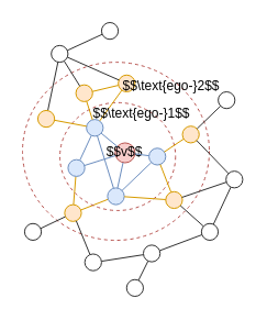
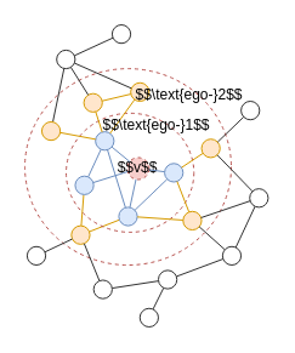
- <mxCell id="7" value="$$v$$" style="ellipse;whiteSpace=wrap;html=1;aspect=fixed;fillColor=#f8cecc;strokeColor=#b85450;strokeWidth=1;" vertex="1" parent="1"><mxGeometry x="104.31" y="129.44" width="18.08" height="18.08" as="geometry" /></mxCell>
+ <mxCell id="7" value="$$v$$" style="ellipse;whiteSpace=wrap;html=1;aspect=fixed;fillColor=#f8cecc;strokeColor=#b85450;strokeWidth=1;dashed=1;" vertex="1" parent="1"><mxGeometry x="104.31" y="129.44" width="18.08" height="18.08" as="geometry" /></mxCell>
